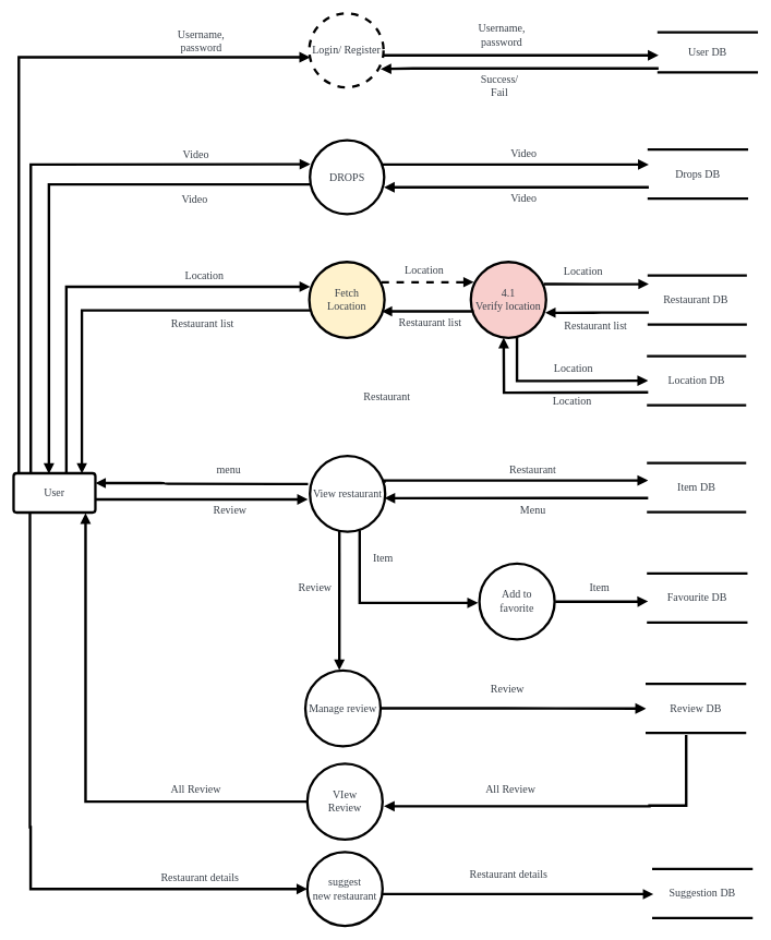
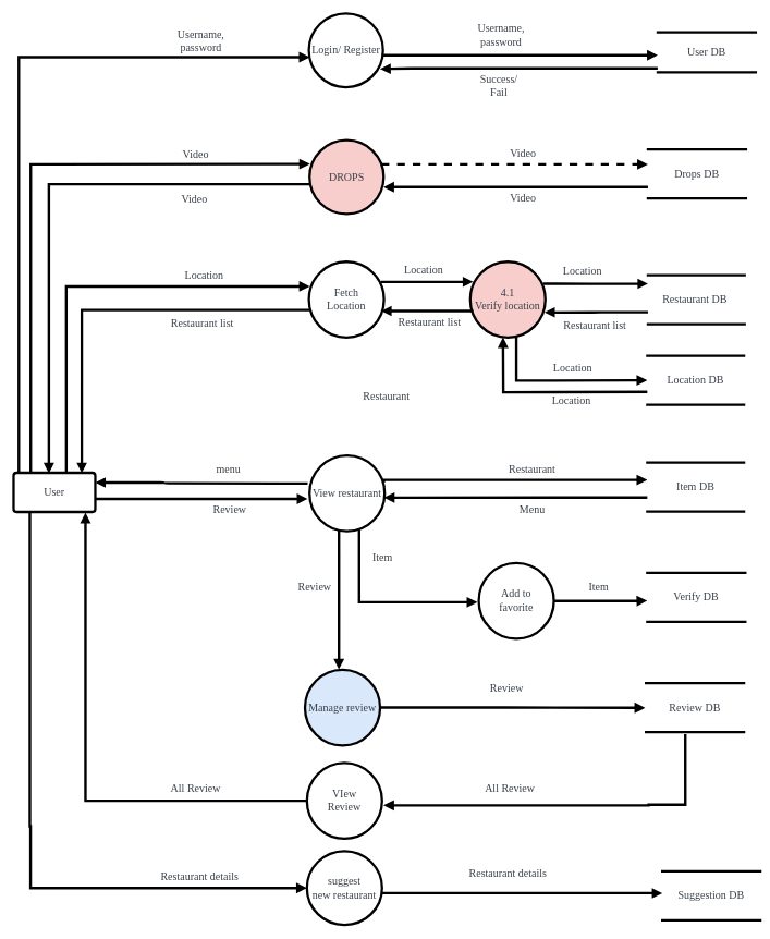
- <mxCell id="8" value="Login/ Register" style="html=1;overflow=block;blockSpacing=1;whiteSpace=wrap;ellipse;fontSize=16.7;fontFamily=Poppins;fontColor=#3a414a;spacing=3.8;strokeColor=#000000;strokeOpacity=100;rounded=1;absoluteArcSize=1;arcSize=9;strokeWidth=3.8;lucidId=E4xzczD-_cgz;fontSource=https%3A%2F%2Ffonts.googleapis.com%2Fcss%3Ffamily%3DPoppins;dashed=1;" parent="1" vertex="1"><mxGeometry x="472" y="20" width="113.5" height="113" as="geometry" /></mxCell>
+ <mxCell id="8" value="Login/ Register" style="html=1;overflow=block;blockSpacing=1;whiteSpace=wrap;ellipse;fontSize=16.7;fontFamily=Poppins;fontColor=#3a414a;spacing=3.8;strokeColor=#000000;strokeOpacity=100;rounded=1;absoluteArcSize=1;arcSize=9;strokeWidth=3.8;lucidId=E4xzczD-_cgz;fontSource=https%3A%2F%2Ffonts.googleapis.com%2Fcss%3Ffamily%3DPoppins;" parent="1" vertex="1"><mxGeometry x="472" y="20" width="113.5" height="113" as="geometry" /></mxCell>
- <mxCell id="63" style="edgeStyle=orthogonalEdgeStyle;rounded=0;orthogonalLoop=1;jettySize=auto;html=1;strokeWidth=4;fontFamily=Poppins;fontSize=17;endArrow=block;endFill=1;strokeColor=#000000;fontSource=https%3A%2F%2Ffonts.googleapis.com%2Fcss%3Ffamily%3DPoppins;startArrow=none;startFill=0;exitX=0.969;exitY=0.328;exitDx=0;exitDy=0;exitPerimeter=0;" parent="1" source="50" target="47" edge="1"><mxGeometry relative="1" as="geometry"><mxPoint x="581" y="251" as="sourcePoint" /><mxPoint x="976" y="253" as="targetPoint" /><Array as="points"><mxPoint x="910" y="251" /><mxPoint x="910" y="251" /></Array></mxGeometry></mxCell>
+ <mxCell id="63" style="edgeStyle=orthogonalEdgeStyle;rounded=0;orthogonalLoop=1;jettySize=auto;html=1;strokeWidth=4;fontFamily=Poppins;fontSize=17;endArrow=block;endFill=1;strokeColor=#000000;fontSource=https%3A%2F%2Ffonts.googleapis.com%2Fcss%3Ffamily%3DPoppins;startArrow=none;startFill=0;exitX=0.969;exitY=0.328;exitDx=0;exitDy=0;exitPerimeter=0;dashed=1;" parent="1" source="50" target="47" edge="1"><mxGeometry relative="1" as="geometry"><mxPoint x="581" y="251" as="sourcePoint" /><mxPoint x="976" y="253" as="targetPoint" /><Array as="points"><mxPoint x="910" y="251" /><mxPoint x="910" y="251" /></Array></mxGeometry></mxCell>
- <mxCell id="50" value="DROPS" style="html=1;overflow=block;blockSpacing=1;whiteSpace=wrap;ellipse;fontSize=16.7;fontFamily=Poppins;fontColor=#3a414a;spacing=3.8;strokeColor=#000000;strokeOpacity=100;rounded=1;absoluteArcSize=1;arcSize=9;strokeWidth=3.8;lucidId=E4xzczD-_cgz;fontSource=https%3A%2F%2Ffonts.googleapis.com%2Fcss%3Ffamily%3DPoppins;" parent="1" vertex="1"><mxGeometry x="473" y="214" width="113.5" height="113" as="geometry" /></mxCell>
+ <mxCell id="50" value="DROPS" style="html=1;overflow=block;blockSpacing=1;whiteSpace=wrap;ellipse;fontSize=16.7;fontFamily=Poppins;fontColor=#3a414a;spacing=3.8;strokeColor=#000000;strokeOpacity=100;rounded=1;absoluteArcSize=1;arcSize=9;strokeWidth=3.8;lucidId=E4xzczD-_cgz;fontSource=https%3A%2F%2Ffonts.googleapis.com%2Fcss%3Ffamily%3DPoppins;fillColor=#f8cecc;" parent="1" vertex="1"><mxGeometry x="473" y="214" width="113.5" height="113" as="geometry" /></mxCell>
- <mxCell id="24" value="" style="html=1;jettySize=18;whiteSpace=wrap;fontSize=13;strokeColor=#000000;strokeOpacity=100;strokeWidth=3.8;rounded=1;arcSize=12;edgeStyle=orthogonalEdgeStyle;startArrow=none;endArrow=block;endFill=1;exitX=0.961;exitY=0.267;exitPerimeter=0;entryX=0.039;entryY=0.267;entryPerimeter=0;lucidId=~qyzo~Shcmzk;fontFamily=Poppins;fontSource=https%3A%2F%2Ffonts.googleapis.com%2Fcss%3Ffamily%3DPoppins;dashed=1;" parent="1" source="13" target="23" edge="1"><mxGeometry width="100" height="100" relative="1" as="geometry"><Array as="points" /></mxGeometry></mxCell>
+ <mxCell id="24" value="" style="html=1;jettySize=18;whiteSpace=wrap;fontSize=13;strokeColor=#000000;strokeOpacity=100;strokeWidth=3.8;rounded=1;arcSize=12;edgeStyle=orthogonalEdgeStyle;startArrow=none;endArrow=block;endFill=1;exitX=0.961;exitY=0.267;exitPerimeter=0;entryX=0.039;entryY=0.267;entryPerimeter=0;lucidId=~qyzo~Shcmzk;fontFamily=Poppins;fontSource=https%3A%2F%2Ffonts.googleapis.com%2Fcss%3Ffamily%3DPoppins;" parent="1" source="13" target="23" edge="1"><mxGeometry width="100" height="100" relative="1" as="geometry"><Array as="points" /></mxGeometry></mxCell>
- <mxCell id="13" value="Fetch &lt;br&gt;Location" style="html=1;overflow=block;blockSpacing=1;whiteSpace=wrap;ellipse;fontSize=16.7;fontFamily=Poppins;fontColor=#3a414a;spacing=0;strokeColor=#000000;strokeOpacity=100;rounded=1;absoluteArcSize=1;arcSize=9;strokeWidth=3.8;lucidId=H8xzJx2Qiluk;fontSource=https%3A%2F%2Ffonts.googleapis.com%2Fcss%3Ffamily%3DPoppins;fillColor=#fff2cc;" parent="1" vertex="1"><mxGeometry x="472" y="400" width="115" height="116" as="geometry" /></mxCell>
+ <mxCell id="13" value="Fetch &lt;br&gt;Location" style="html=1;overflow=block;blockSpacing=1;whiteSpace=wrap;ellipse;fontSize=16.7;fontFamily=Poppins;fontColor=#3a414a;spacing=0;strokeColor=#000000;strokeOpacity=100;rounded=1;absoluteArcSize=1;arcSize=9;strokeWidth=3.8;lucidId=H8xzJx2Qiluk;fontSource=https%3A%2F%2Ffonts.googleapis.com%2Fcss%3Ffamily%3DPoppins;" parent="1" vertex="1"><mxGeometry x="472" y="400" width="115" height="116" as="geometry" /></mxCell>
- <mxCell id="54" value="Favourite DB" style="html=1;overflow=block;blockSpacing=1;whiteSpace=wrap;shape=partialRectangle;right=0;left=0;fontSize=16.7;fontColor=#3a414a;spacing=0;strokeColor=#000000;strokeOpacity=100;rounded=1;absoluteArcSize=1;arcSize=9;strokeWidth=3.8;lucidId=-xyzr2n.0XN1;fontFamily=Poppins;fontSource=https%3A%2F%2Ffonts.googleapis.com%2Fcss%3Ffamily%3DPoppins;" parent="1" vertex="1"><mxGeometry x="990" y="876.17" width="150" height="75" as="geometry" /></mxCell>
+ <mxCell id="54" value="Verify DB" style="html=1;overflow=block;blockSpacing=1;whiteSpace=wrap;shape=partialRectangle;right=0;left=0;fontSize=16.7;fontColor=#3a414a;spacing=0;strokeColor=#000000;strokeOpacity=100;rounded=1;absoluteArcSize=1;arcSize=9;strokeWidth=3.8;lucidId=-xyzr2n.0XN1;fontFamily=Poppins;fontSource=https%3A%2F%2Ffonts.googleapis.com%2Fcss%3Ffamily%3DPoppins;" parent="1" vertex="1"><mxGeometry x="990" y="876.17" width="150" height="75" as="geometry" /></mxCell>
- <mxCell id="44" value="Manage review" style="html=1;overflow=block;blockSpacing=1;whiteSpace=wrap;ellipse;fontSize=16.7;fontFamily=Poppins;fontColor=#3a414a;spacing=0;strokeColor=#000000;strokeOpacity=100;rounded=1;absoluteArcSize=1;arcSize=9;strokeWidth=3.8;lucidId=HByzdT4c9xpi;fontSource=https%3A%2F%2Ffonts.googleapis.com%2Fcss%3Ffamily%3DPoppins;" parent="1" vertex="1"><mxGeometry x="466" y="1024.5" width="115" height="116" as="geometry" /></mxCell>
+ <mxCell id="44" value="Manage review" style="html=1;overflow=block;blockSpacing=1;whiteSpace=wrap;ellipse;fontSize=16.7;fontFamily=Poppins;fontColor=#3a414a;spacing=0;strokeColor=#000000;strokeOpacity=100;rounded=1;absoluteArcSize=1;arcSize=9;strokeWidth=3.8;lucidId=HByzdT4c9xpi;fontSource=https%3A%2F%2Ffonts.googleapis.com%2Fcss%3Ffamily%3DPoppins;fillColor=#dae8fc;" parent="1" vertex="1"><mxGeometry x="466" y="1024.5" width="115" height="116" as="geometry" /></mxCell>
- <mxCell id="40" value="Suggestion DB" style="html=1;overflow=block;blockSpacing=1;whiteSpace=wrap;shape=partialRectangle;right=0;left=0;fontSize=16.7;fontColor=#3a414a;spacing=0;strokeColor=#000000;strokeOpacity=100;rounded=1;absoluteArcSize=1;arcSize=9;strokeWidth=3.8;lucidId=zsyzoMuQpBR6;fontFamily=Poppins;fontSource=https%3A%2F%2Ffonts.googleapis.com%2Fcss%3Ffamily%3DPoppins;" parent="1" vertex="1"><mxGeometry x="998" y="1328" width="150" height="75" as="geometry" /></mxCell>
+ <mxCell id="40" value="Suggestion DB" style="html=1;overflow=block;blockSpacing=1;whiteSpace=wrap;shape=partialRectangle;right=0;left=0;fontSize=16.7;fontColor=#3a414a;spacing=0;strokeColor=#000000;strokeOpacity=100;rounded=1;absoluteArcSize=1;arcSize=9;strokeWidth=3.8;lucidId=zsyzoMuQpBR6;fontFamily=Poppins;fontSource=https%3A%2F%2Ffonts.googleapis.com%2Fcss%3Ffamily%3DPoppins;" parent="1" vertex="1"><mxGeometry x="1013" y="1333" width="150" height="75" as="geometry" /></mxCell>
